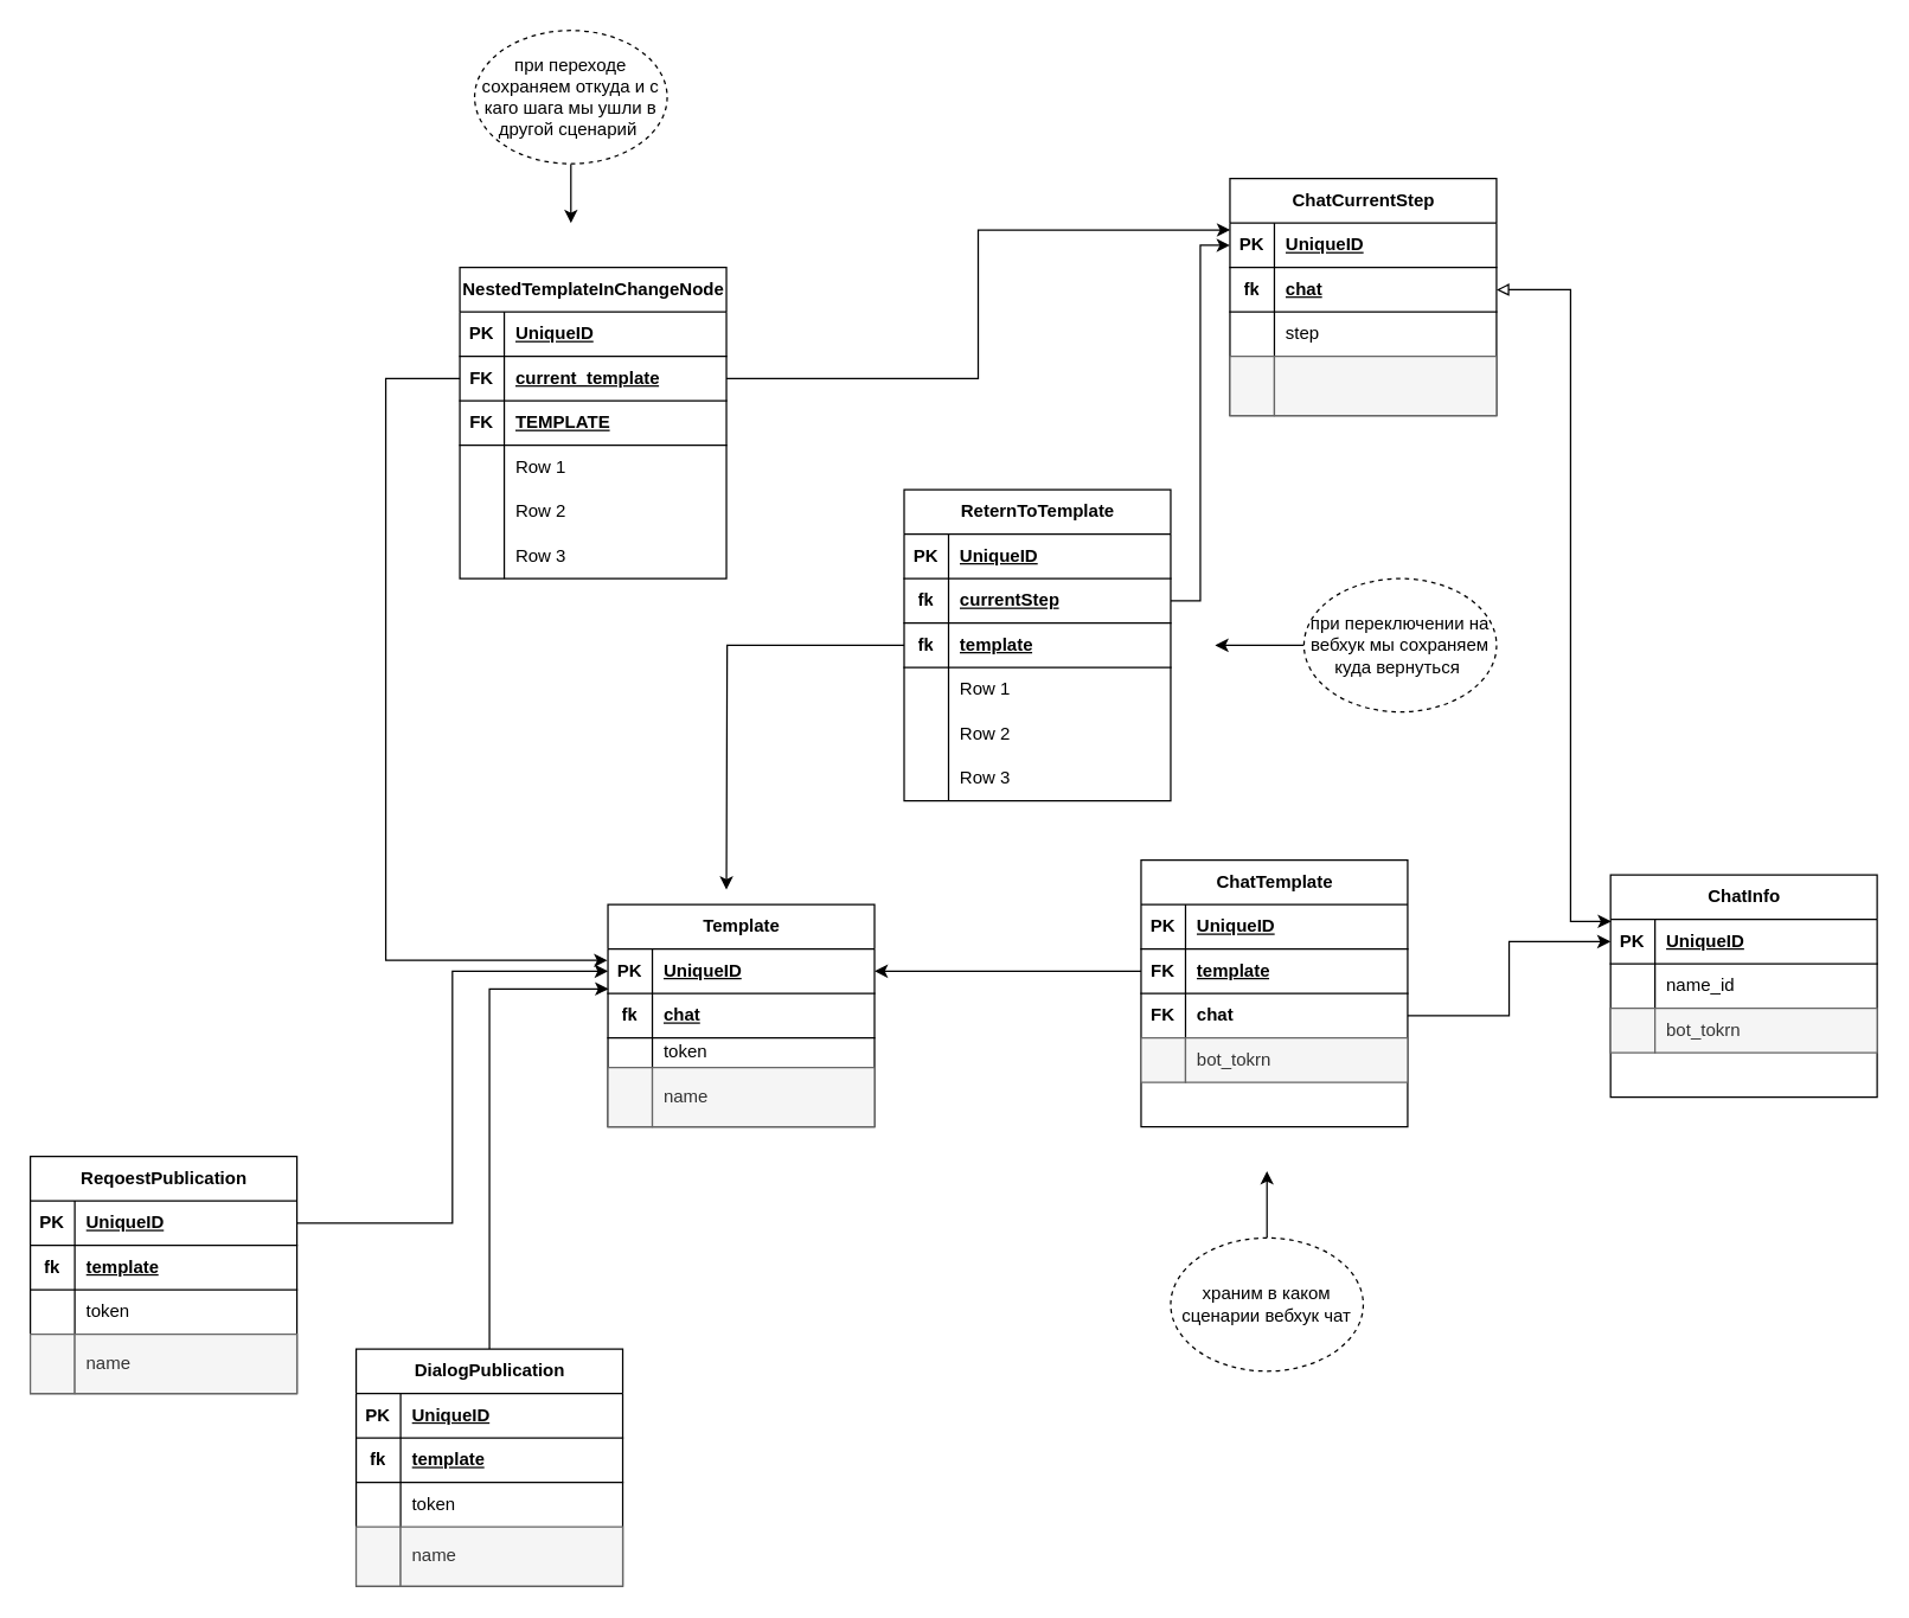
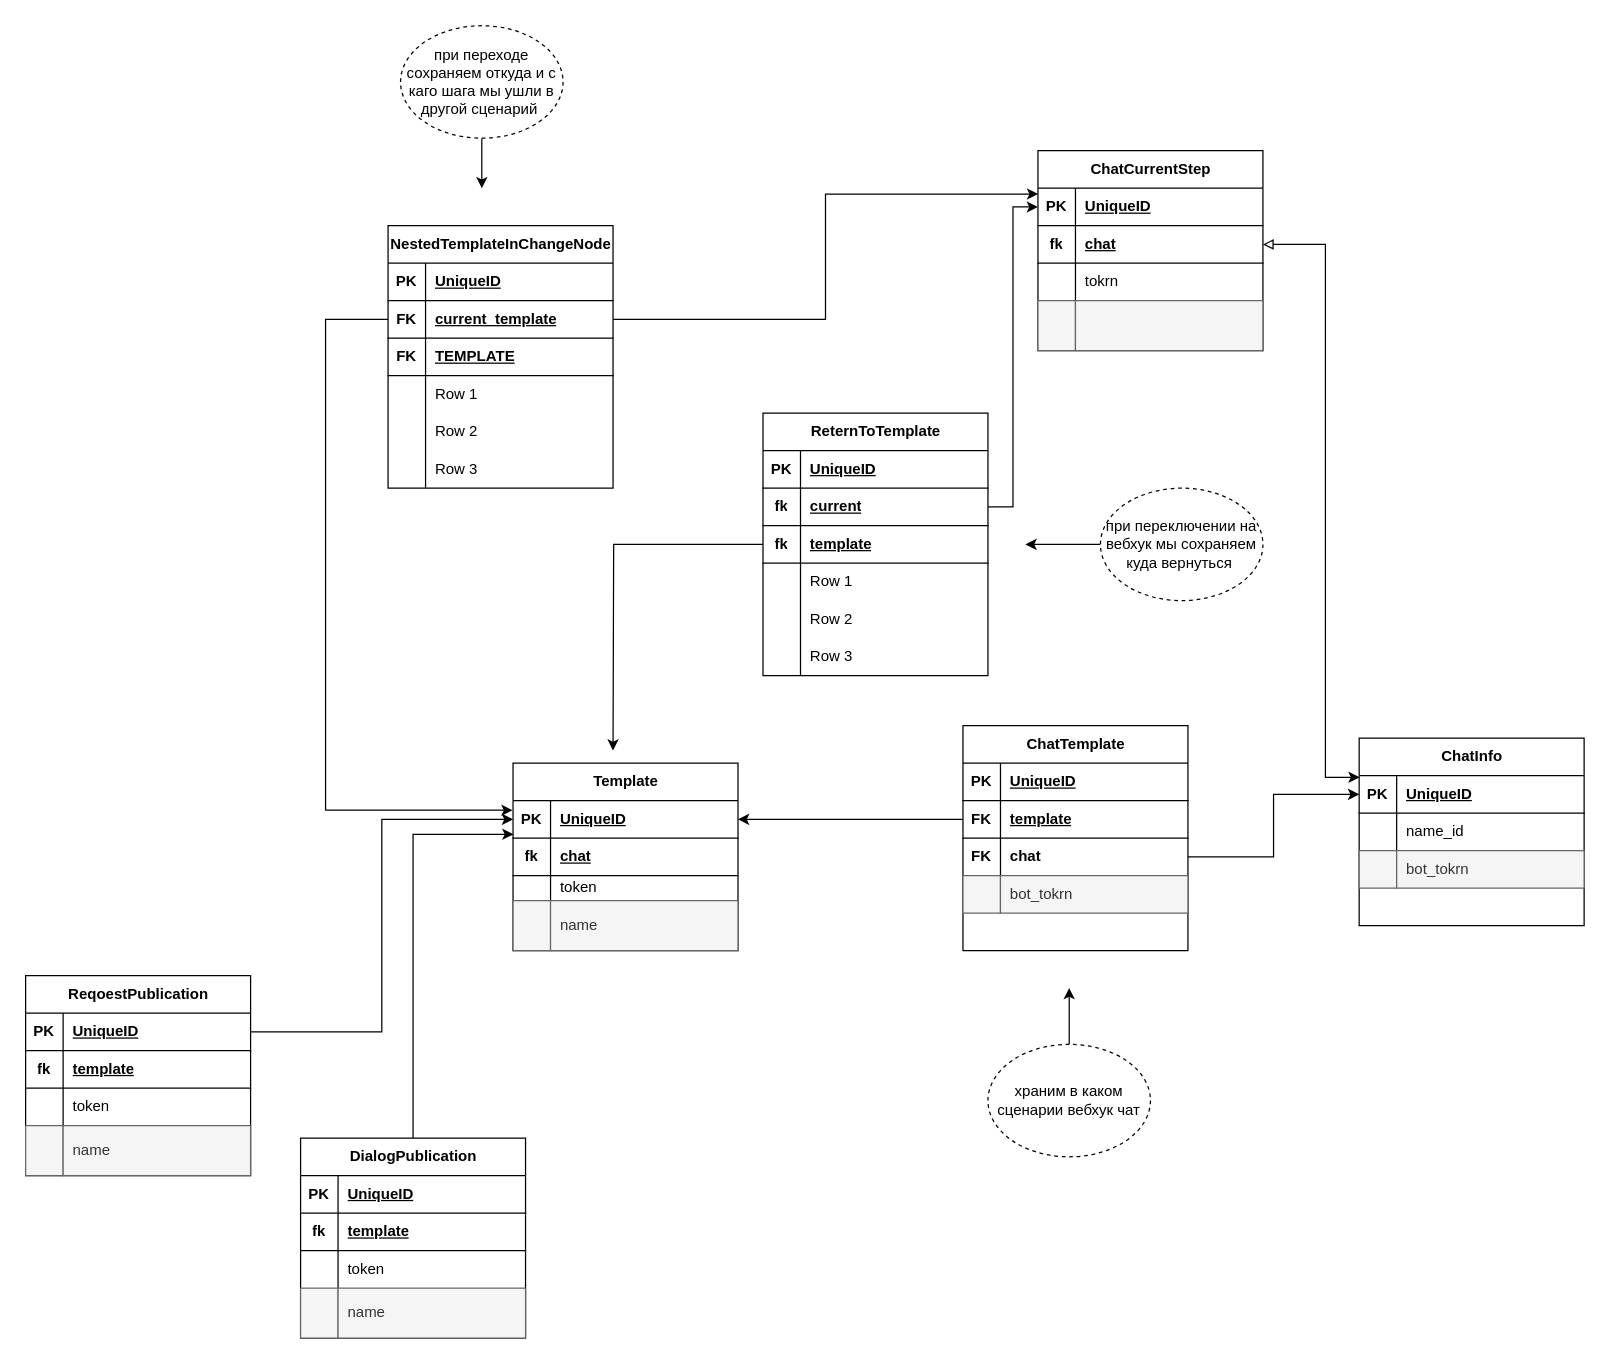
- <mxCell id="32" value="step" style="shape=partialRectangle;connectable=0;fillColor=none;top=0;left=0;bottom=0;right=0;align=left;spacingLeft=6;overflow=hidden;whiteSpace=wrap;html=1;" vertex="1" parent="30"><mxGeometry x="30" width="150" height="30" as="geometry"><mxRectangle width="150" height="30" as="alternateBounds" /></mxGeometry></mxCell>
+ <mxCell id="32" value="tokrn" style="shape=partialRectangle;connectable=0;fillColor=none;top=0;left=0;bottom=0;right=0;align=left;spacingLeft=6;overflow=hidden;whiteSpace=wrap;html=1;" vertex="1" parent="30"><mxGeometry x="30" width="150" height="30" as="geometry"><mxRectangle width="150" height="30" as="alternateBounds" /></mxGeometry></mxCell>
- <mxCell id="9" value="currentStep" style="shape=partialRectangle;connectable=0;fillColor=none;top=0;left=0;bottom=0;right=0;align=left;spacingLeft=6;fontStyle=5;overflow=hidden;whiteSpace=wrap;html=1;" vertex="1" parent="7"><mxGeometry x="30" width="150" height="30" as="geometry"><mxRectangle width="150" height="30" as="alternateBounds" /></mxGeometry></mxCell>
+ <mxCell id="9" value="current" style="shape=partialRectangle;connectable=0;fillColor=none;top=0;left=0;bottom=0;right=0;align=left;spacingLeft=6;fontStyle=5;overflow=hidden;whiteSpace=wrap;html=1;" vertex="1" parent="7"><mxGeometry x="30" width="150" height="30" as="geometry"><mxRectangle width="150" height="30" as="alternateBounds" /></mxGeometry></mxCell>
